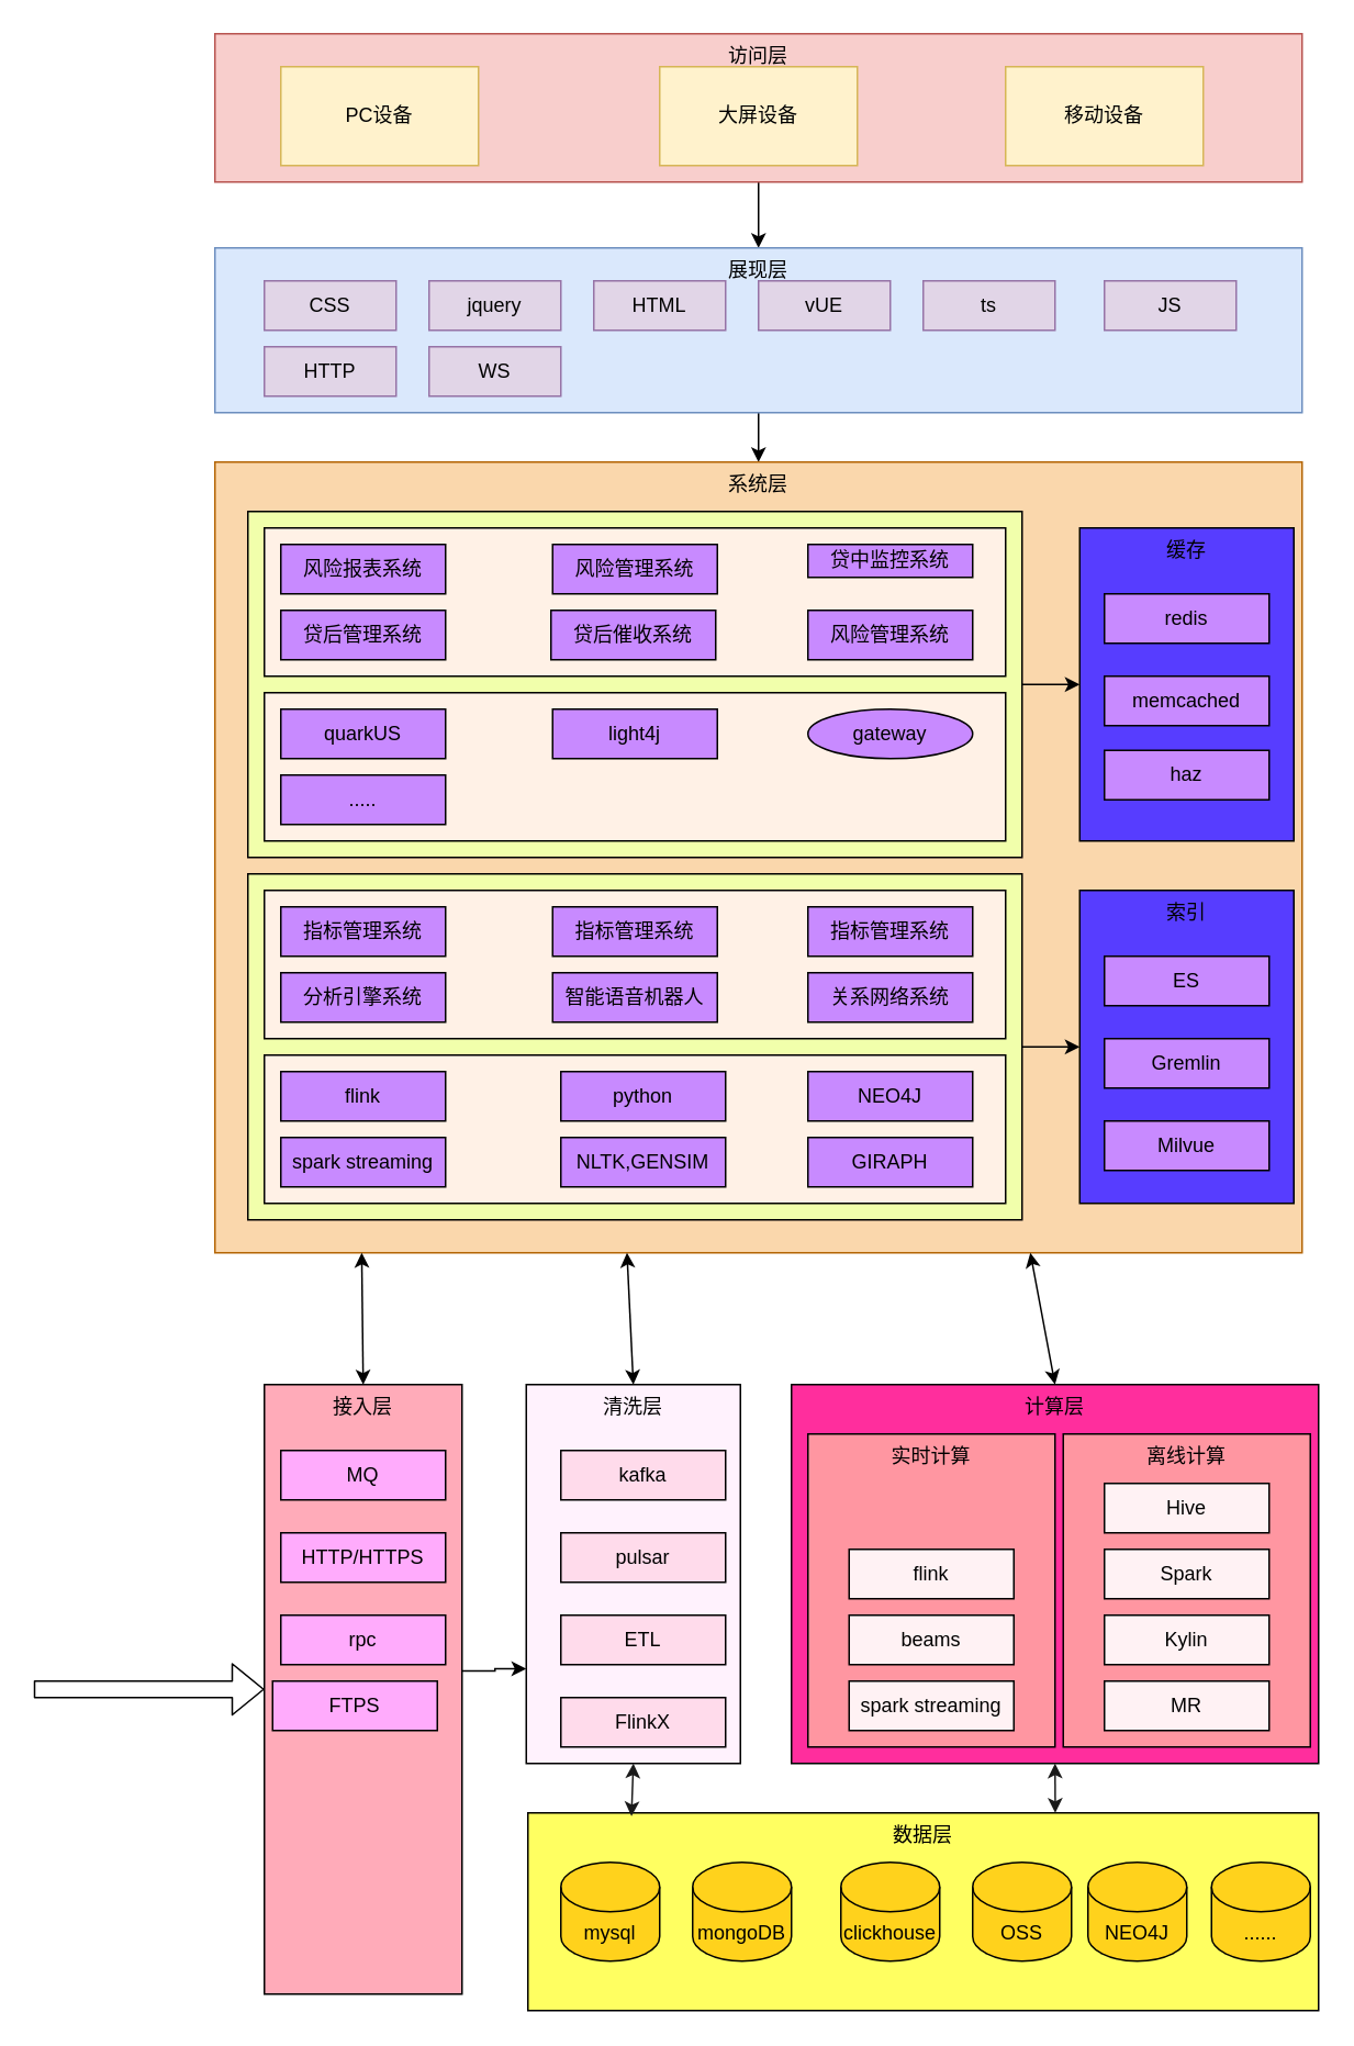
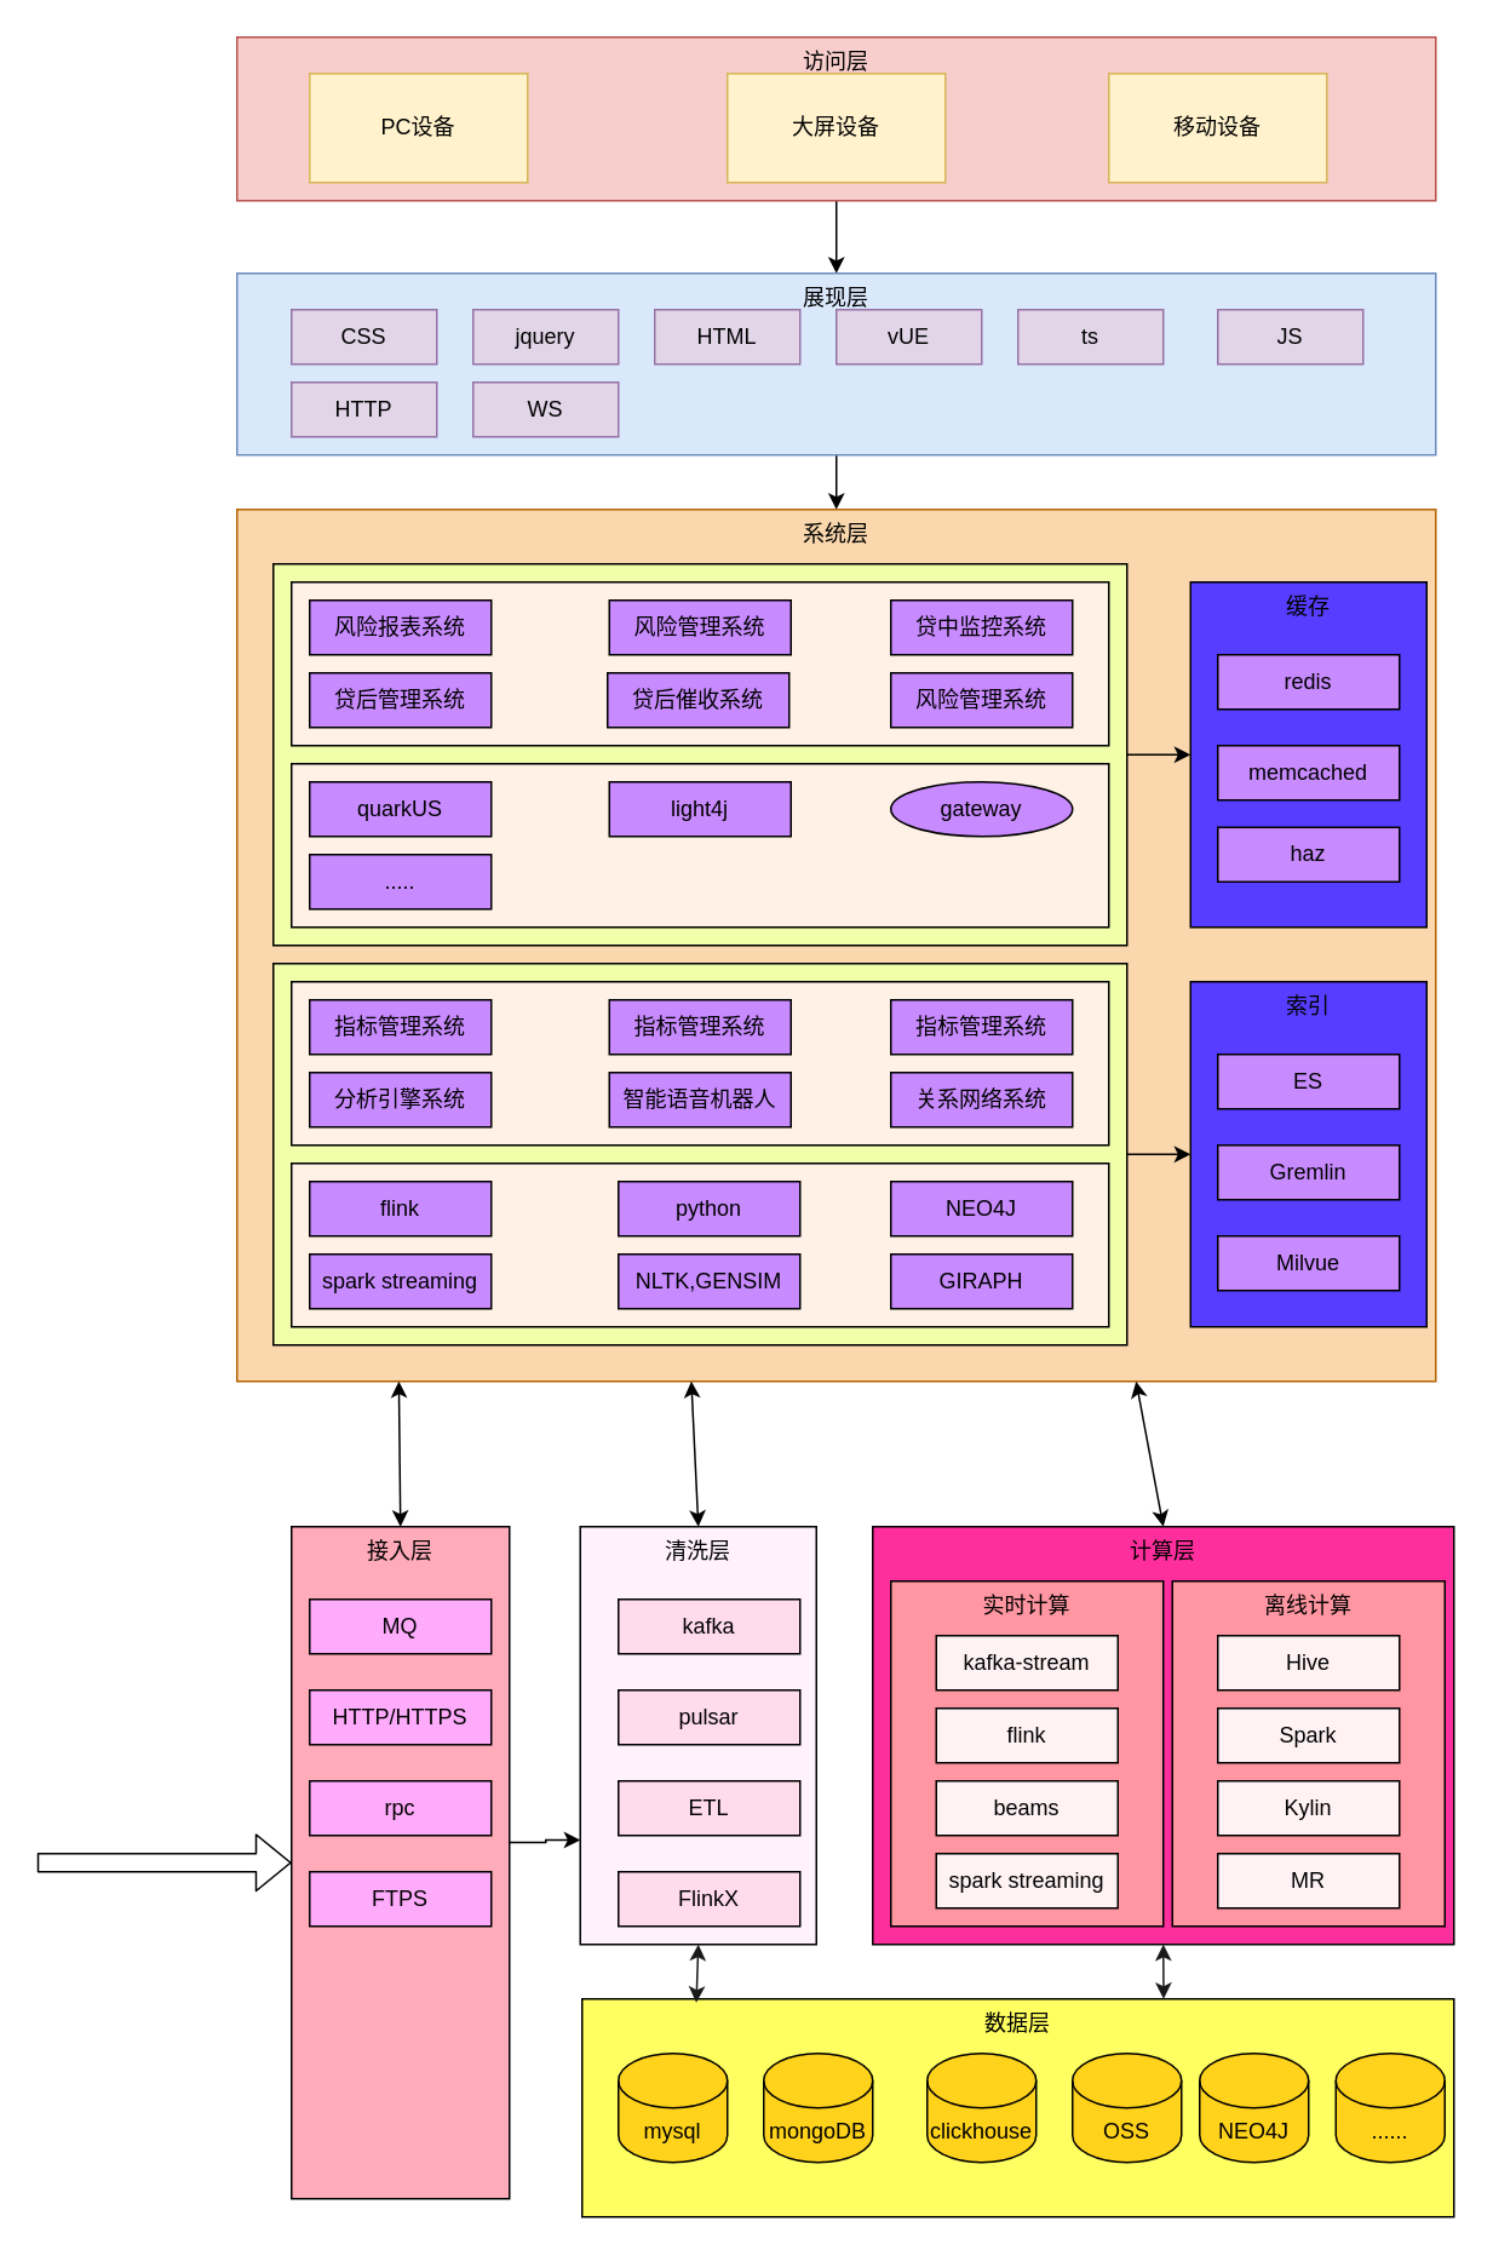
- <mxCell id="28" value="贷中监控系统" style="rounded=0;whiteSpace=wrap;html=1;fillColor=#C88AFF;" vertex="1" parent="1"><mxGeometry x="490" y="330" width="100" height="20" as="geometry" /></mxCell>
+ <mxCell id="28" value="贷中监控系统" style="rounded=0;whiteSpace=wrap;html=1;fillColor=#C88AFF;" vertex="1" parent="1"><mxGeometry x="490" y="330" width="100" height="30" as="geometry" /></mxCell>
+ <mxCell id="72" value="kafka-stream" style="rounded=0;whiteSpace=wrap;html=1;fillColor=#FFF2F4;" vertex="1" parent="1"><mxGeometry x="515" y="900" width="100" height="30" as="geometry" /></mxCell>
- <mxCell id="61" value="FTPS" style="rounded=0;whiteSpace=wrap;html=1;fillColor=#FFABFC;" vertex="1" parent="1"><mxGeometry x="165" y="1020" width="100" height="30" as="geometry" /></mxCell>
+ <mxCell id="61" value="FTPS" style="rounded=0;whiteSpace=wrap;html=1;fillColor=#FFABFC;" vertex="1" parent="1"><mxGeometry x="170" y="1030" width="100" height="30" as="geometry" /></mxCell>
